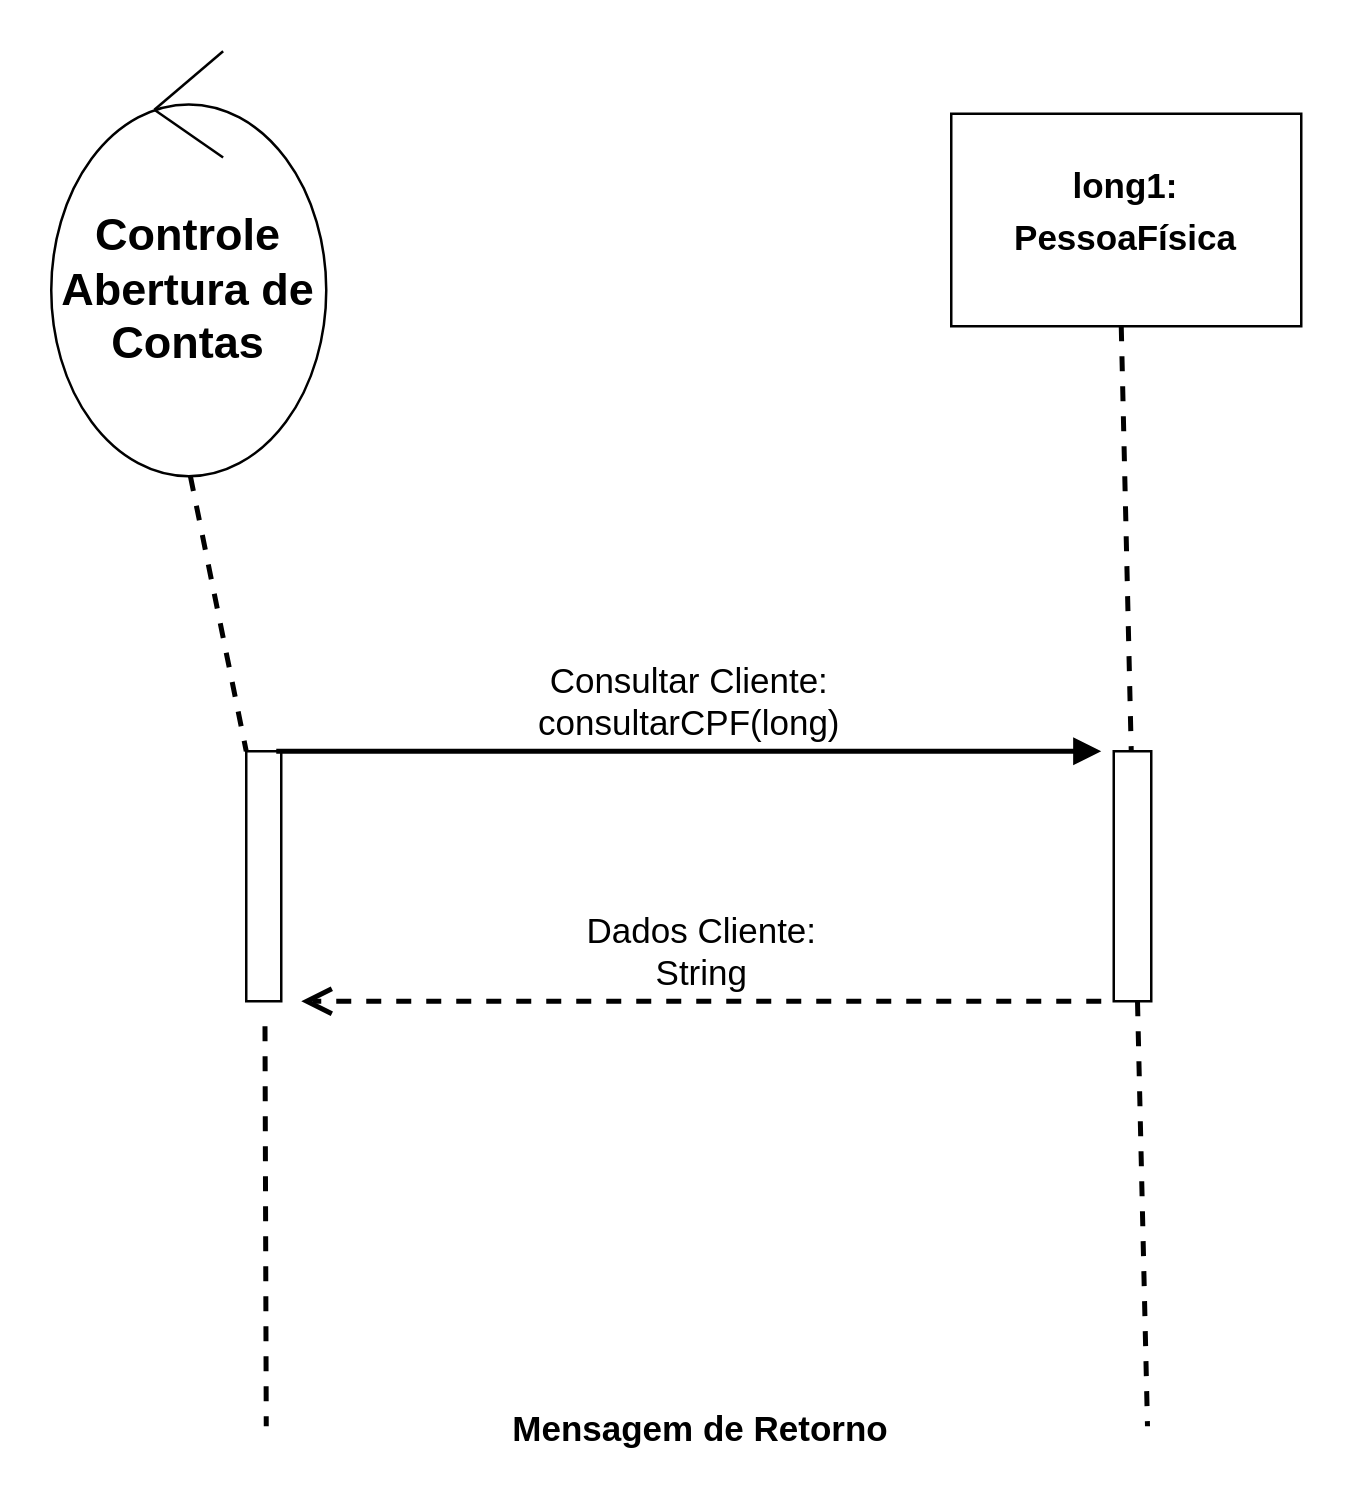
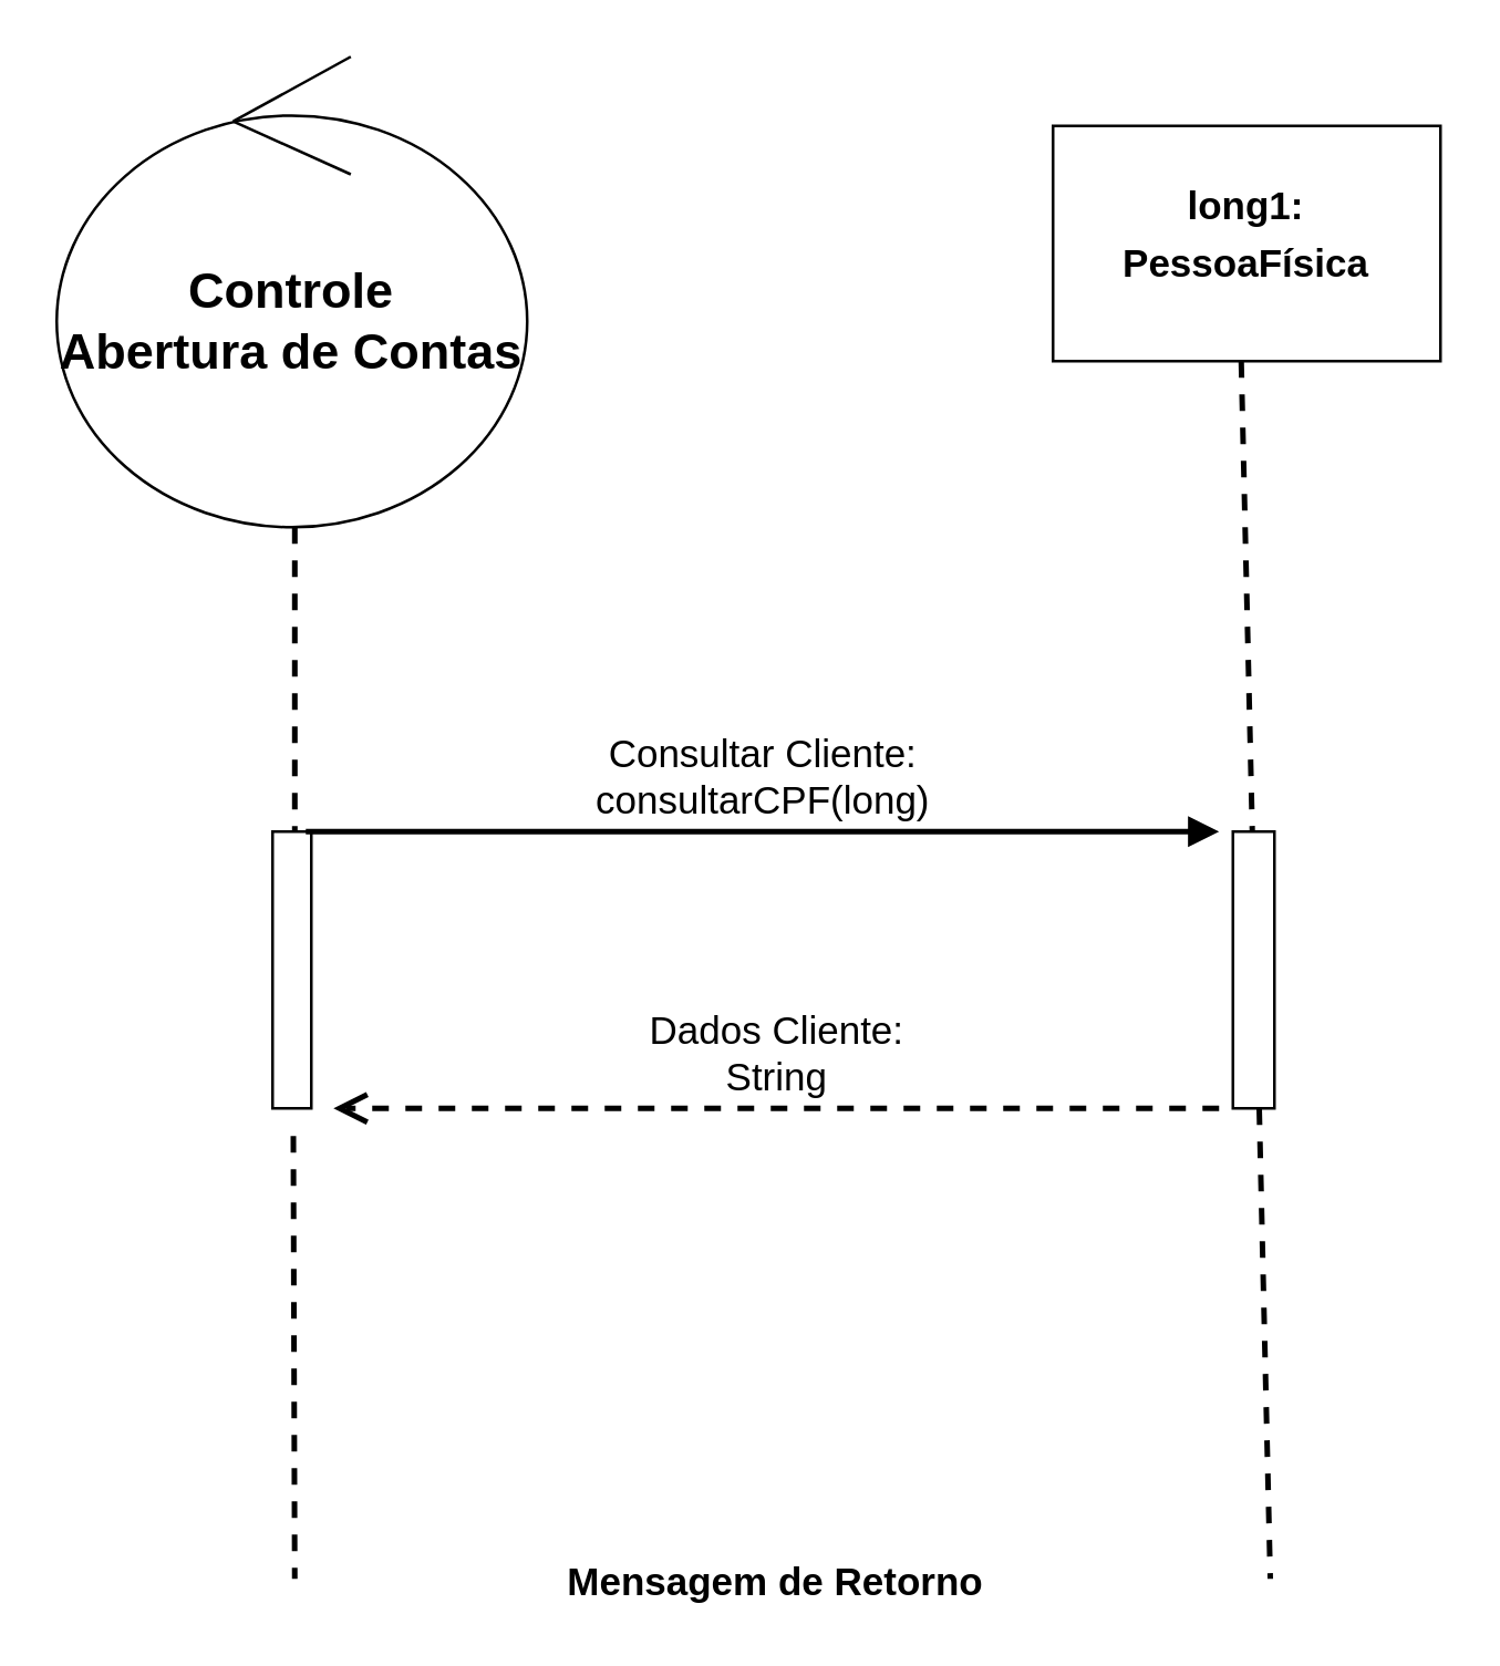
- <mxCell id="2" value="Controle&lt;br&gt;Abertura de Contas" style="ellipse;shape=umlControl;whiteSpace=wrap;html=1;fontStyle=1;fontSize=18;" parent="1" vertex="1"><mxGeometry x="20" y="20" width="110" height="170" as="geometry" /></mxCell>
+ <mxCell id="2" value="Controle&lt;br&gt;Abertura de Contas" style="ellipse;shape=umlControl;whiteSpace=wrap;html=1;fontStyle=1;fontSize=18;" parent="1" vertex="1"><mxGeometry x="20" y="20" width="170" height="170" as="geometry" /></mxCell>
